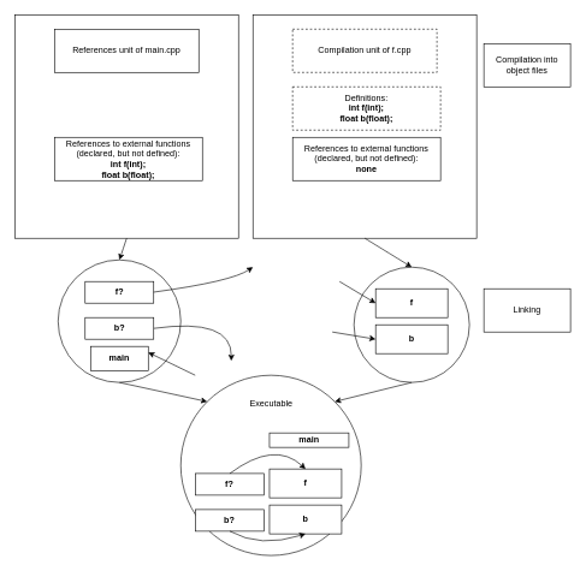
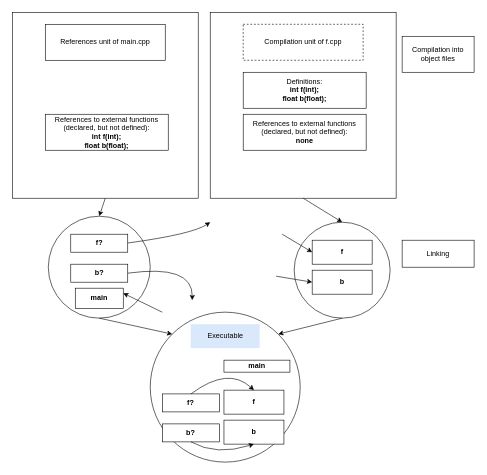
- <mxCell id="9" value="Definitions:&lt;br&gt;&lt;b&gt;int f(int);&lt;br&gt;float b(float);&lt;/b&gt;" style="rounded=0;whiteSpace=wrap;html=1;dashed=1;" vertex="1" parent="6"><mxGeometry x="55" y="100" width="205" height="60" as="geometry" /></mxCell>
+ <mxCell id="9" value="Definitions:&lt;br&gt;&lt;b&gt;int f(int);&lt;br&gt;float b(float);&lt;/b&gt;" style="rounded=0;whiteSpace=wrap;html=1;" vertex="1" parent="6"><mxGeometry x="55" y="100" width="205" height="60" as="geometry" /></mxCell>
- <mxCell id="25" value="Linking" style="rounded=0;whiteSpace=wrap;html=1;" vertex="1" parent="1"><mxGeometry x="670" y="400" width="120" height="60" as="geometry" /></mxCell>
+ <mxCell id="25" value="Linking" style="rounded=0;whiteSpace=wrap;html=1;" vertex="1" parent="1"><mxGeometry x="670" y="400" width="120" height="45" as="geometry" /></mxCell>
- <mxCell id="39" value="Executable" style="rounded=0;whiteSpace=wrap;html=1;strokeColor=none;" vertex="1" parent="1"><mxGeometry x="317.5" y="540" width="115" height="40" as="geometry" /></mxCell>
+ <mxCell id="39" value="Executable" style="rounded=0;whiteSpace=wrap;html=1;strokeColor=none;fillColor=#dae8fc;" vertex="1" parent="1"><mxGeometry x="317.5" y="540" width="115" height="40" as="geometry" /></mxCell>
